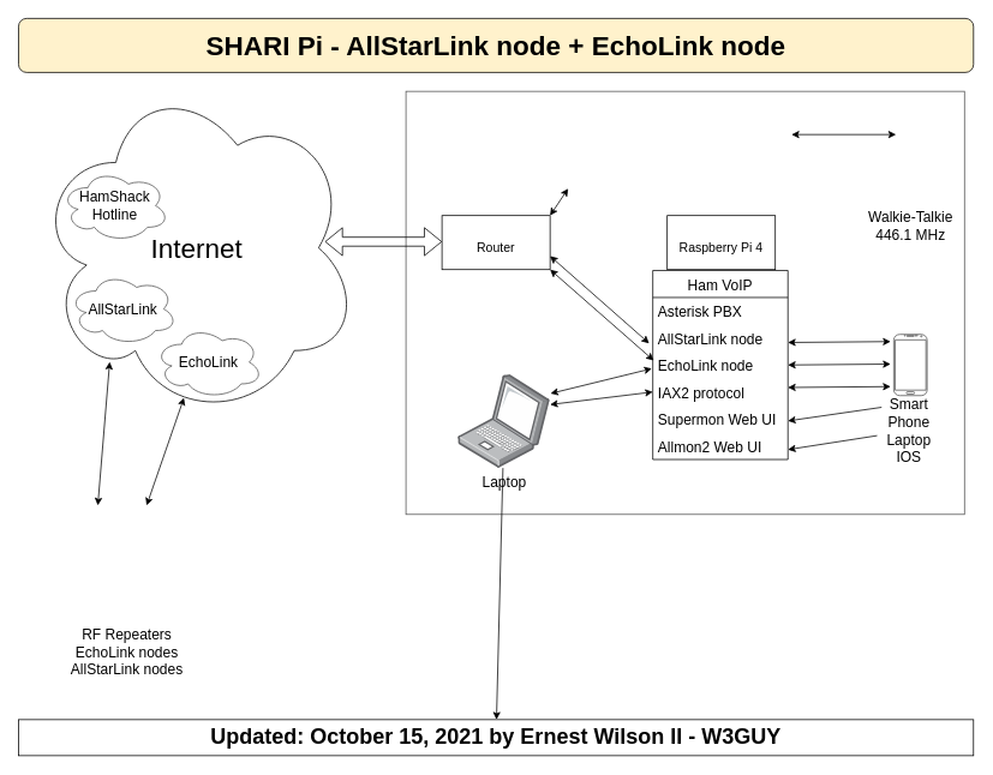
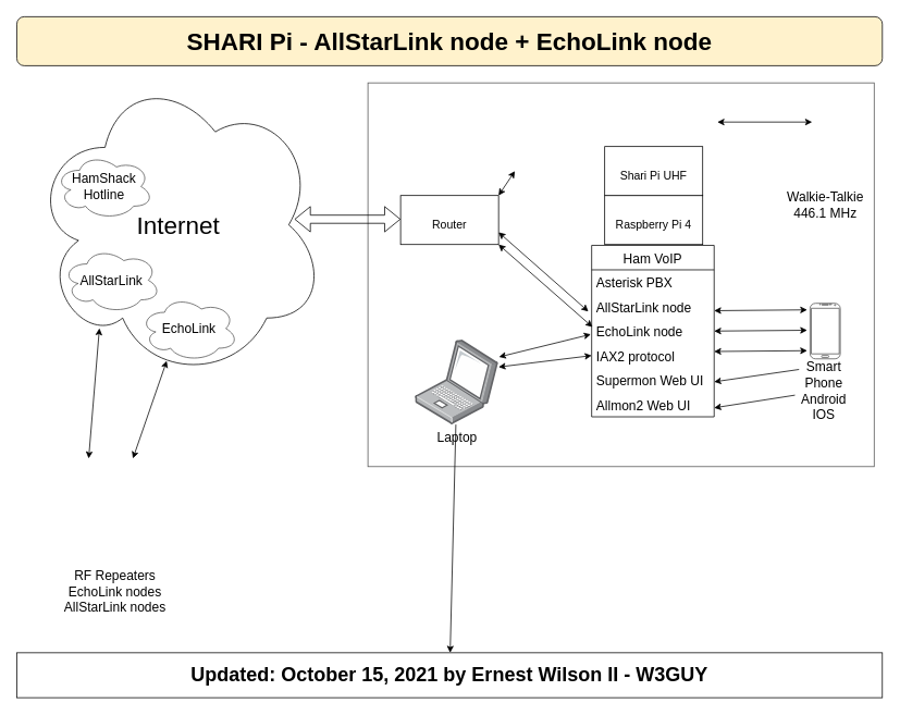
+ <mxCell id="7" value="&lt;font style=&quot;font-size: 14px&quot;&gt;Shari Pi UHF&lt;br&gt;&lt;/font&gt;" style="rounded=0;whiteSpace=wrap;html=1;fontSize=30;" vertex="1" parent="1"><mxGeometry x="740" y="179" width="120" height="60" as="geometry" /></mxCell>
- <mxCell id="25" value="Smart&lt;br&gt;Phone&lt;br&gt;Laptop&lt;br&gt;IOS" style="text;html=1;align=center;verticalAlign=middle;resizable=0;points=[];autosize=1;strokeColor=none;fillColor=none;fontSize=16;" vertex="1" parent="1"><mxGeometry x="973" y="438" width="70" height="80" as="geometry" /></mxCell>
+ <mxCell id="25" value="Smart&lt;br&gt;Phone&lt;br&gt;Android&lt;br&gt;IOS" style="text;html=1;align=center;verticalAlign=middle;resizable=0;points=[];autosize=1;strokeColor=none;fillColor=none;fontSize=16;" vertex="1" parent="1"><mxGeometry x="973" y="438" width="70" height="80" as="geometry" /></mxCell>
- <mxCell id="3" value="&lt;span style=&quot;font-size: 24px&quot;&gt;&lt;b&gt;Updated: October 15, 2021 by Ernest Wilson II - W3GUY&lt;/b&gt;&lt;/span&gt;" style="rounded=0;whiteSpace=wrap;html=1;" vertex="1" parent="1"><mxGeometry x="20" y="799" width="1060" height="40" as="geometry" /></mxCell>
+ <mxCell id="3" value="&lt;span style=&quot;font-size: 24px&quot;&gt;&lt;b&gt;Updated: October 15, 2021 by Ernest Wilson II - W3GUY&lt;/b&gt;&lt;/span&gt;" style="rounded=0;whiteSpace=wrap;html=1;" vertex="1" parent="1"><mxGeometry x="20" y="799" width="1060" height="55" as="geometry" /></mxCell>
